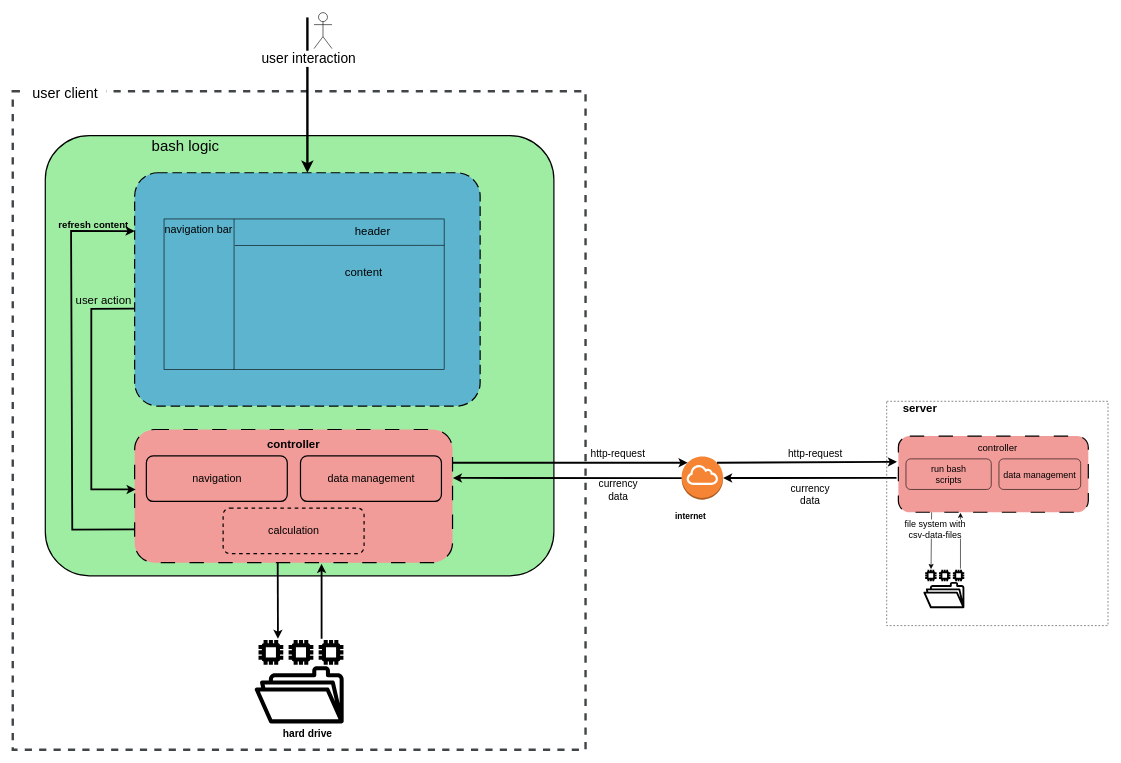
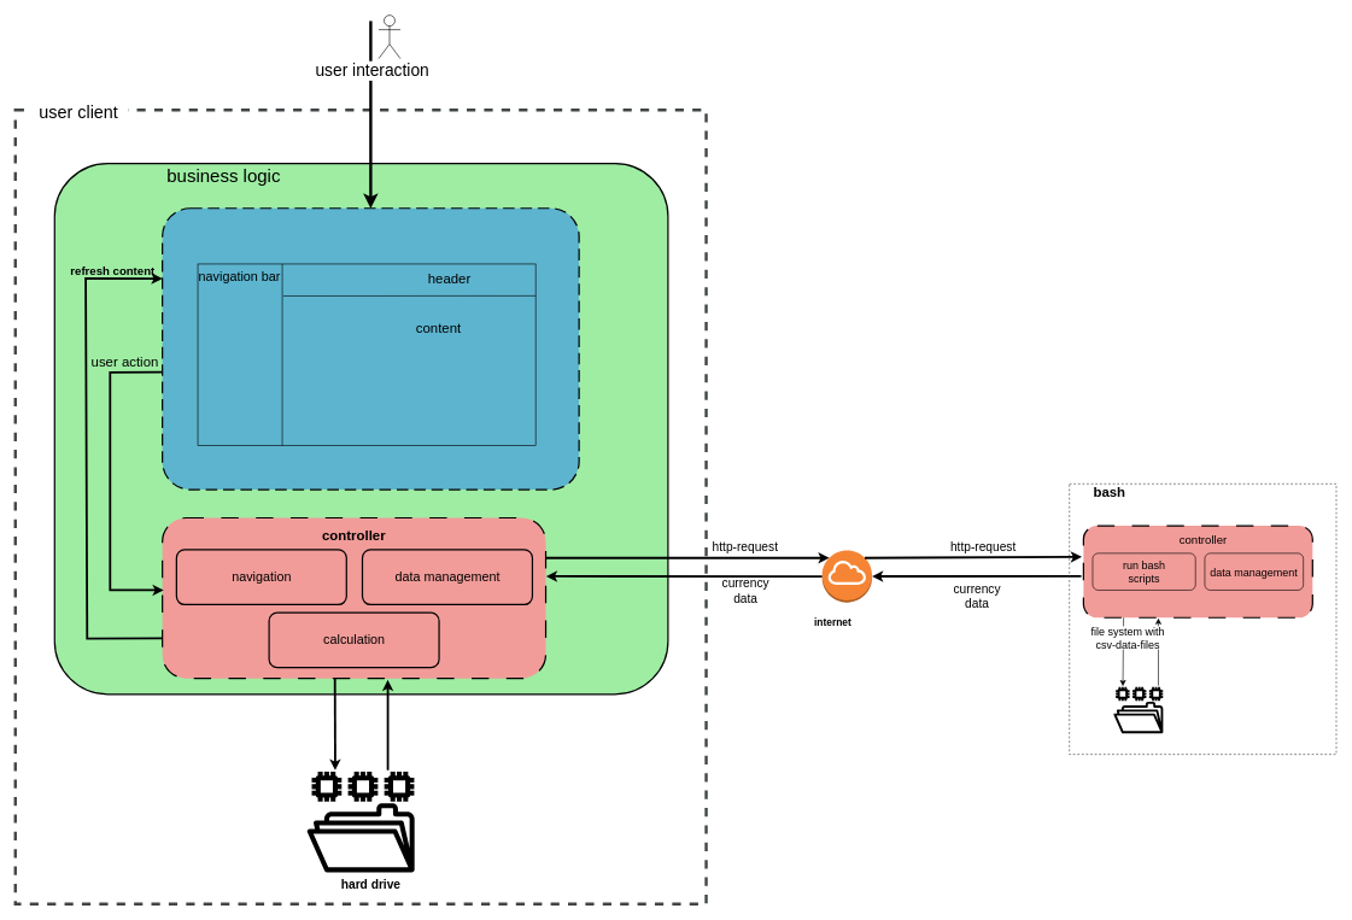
- <mxCell id="18" value="&lt;font style=&quot;font-size: 25px;&quot;&gt;bash logic&lt;/font&gt;" style="text;html=1;align=center;verticalAlign=middle;whiteSpace=wrap;rounded=0;" parent="1" vertex="1"><mxGeometry x="227.46" y="227" width="164" height="30" as="geometry" /></mxCell>
+ <mxCell id="18" value="&lt;font style=&quot;font-size: 25px;&quot;&gt;business logic&lt;/font&gt;" style="text;html=1;align=center;verticalAlign=middle;whiteSpace=wrap;rounded=0;" parent="1" vertex="1"><mxGeometry x="227.46" y="227" width="164" height="30" as="geometry" /></mxCell>
- <mxCell id="44" value="&lt;font style=&quot;font-size: 19px;&quot;&gt;&lt;b&gt;server&lt;/b&gt;&lt;/font&gt;" style="text;html=1;align=center;verticalAlign=middle;whiteSpace=wrap;rounded=0;fillColor=none;" parent="1" vertex="1"><mxGeometry x="1477.843" y="662" width="110.998" height="37" as="geometry" /></mxCell>
+ <mxCell id="44" value="&lt;font style=&quot;font-size: 19px;&quot;&gt;&lt;b&gt;bash&lt;/b&gt;&lt;/font&gt;" style="text;html=1;align=center;verticalAlign=middle;whiteSpace=wrap;rounded=0;fillColor=none;" parent="1" vertex="1"><mxGeometry x="1477.843" y="662" width="110.998" height="37" as="geometry" /></mxCell>
- <mxCell id="26" value="calculation" style="rounded=1;whiteSpace=wrap;html=1;fillColor=none;strokeWidth=2;fontSize=18;dashed=1;" parent="21" vertex="1"><mxGeometry x="147.5" y="131" width="235" height="76" as="geometry" /></mxCell>
+ <mxCell id="26" value="calculation" style="rounded=1;whiteSpace=wrap;html=1;fillColor=none;strokeWidth=2;fontSize=18;" parent="21" vertex="1"><mxGeometry x="147.5" y="131" width="235" height="76" as="geometry" /></mxCell>
